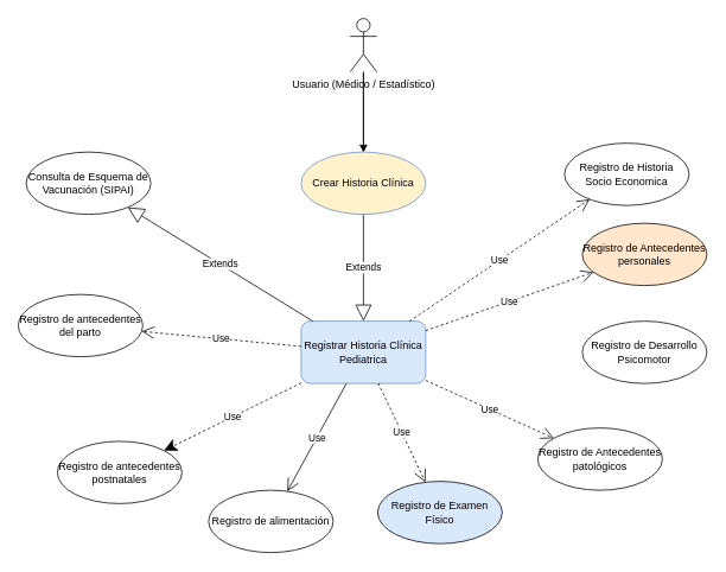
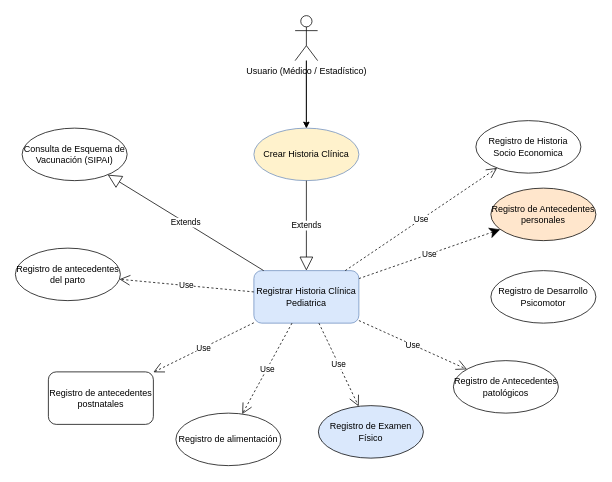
- <mxCell id="17" value="Use" style="endArrow=open;endSize=12;dashed=1;html=1;rounded=0;" parent="1" source="3" target="11" edge="1"><mxGeometry width="160" relative="1" as="geometry"><mxPoint x="654" y="290" as="sourcePoint" /><mxPoint x="814" y="290" as="targetPoint" /></mxGeometry></mxCell>
+ <mxCell id="17" value="Use" style="endArrow=classic;endSize=12;dashed=1;html=1;rounded=0;" parent="1" source="3" target="11" edge="1"><mxGeometry width="160" relative="1" as="geometry"><mxPoint x="654" y="290" as="sourcePoint" /><mxPoint x="814" y="290" as="targetPoint" /></mxGeometry></mxCell>
- <mxCell id="16" value="Use" style="endArrow=open;endSize=12;dashed=0;html=1;rounded=0;" parent="1" source="3" target="7" edge="1"><mxGeometry width="160" relative="1" as="geometry"><mxPoint x="381.303" y="434.805" as="sourcePoint" /><mxPoint x="464" y="650" as="targetPoint" /></mxGeometry></mxCell>
+ <mxCell id="16" value="Use" style="endArrow=open;endSize=12;dashed=1;html=1;rounded=0;" parent="1" source="3" target="7" edge="1"><mxGeometry width="160" relative="1" as="geometry"><mxPoint x="381.303" y="434.805" as="sourcePoint" /><mxPoint x="464" y="650" as="targetPoint" /></mxGeometry></mxCell>
- <mxCell id="15" value="Use" style="endArrow=classic;endSize=12;dashed=1;html=1;rounded=0;" parent="1" source="3" target="6" edge="1"><mxGeometry width="160" relative="1" as="geometry"><mxPoint x="344" y="435" as="sourcePoint" /><mxPoint x="187.726" y="470.517" as="targetPoint" /></mxGeometry></mxCell>
+ <mxCell id="15" value="Use" style="endArrow=open;endSize=12;dashed=1;html=1;rounded=0;" parent="1" source="3" target="6" edge="1"><mxGeometry width="160" relative="1" as="geometry"><mxPoint x="344" y="435" as="sourcePoint" /><mxPoint x="187.726" y="470.517" as="targetPoint" /></mxGeometry></mxCell>
- <mxCell id="6" value="Registro de antecedentes postnatales" style="ellipse;whiteSpace=wrap;html=1;" parent="1" vertex="1"><mxGeometry x="64" y="495" width="140" height="70" as="geometry" /></mxCell>
+ <mxCell id="6" value="Registro de antecedentes postnatales" style="whiteSpace=wrap;html=1;rounded=1;" parent="1" vertex="1"><mxGeometry x="64" y="495" width="140" height="70" as="geometry" /></mxCell>
